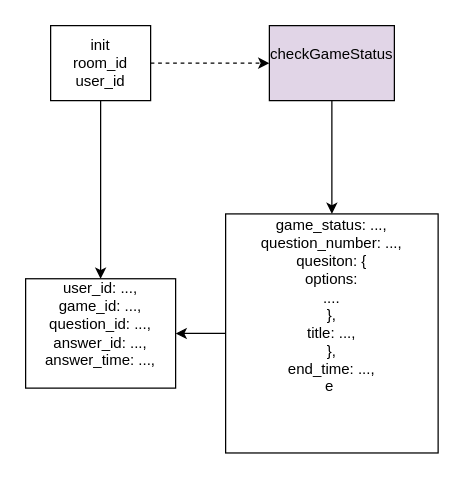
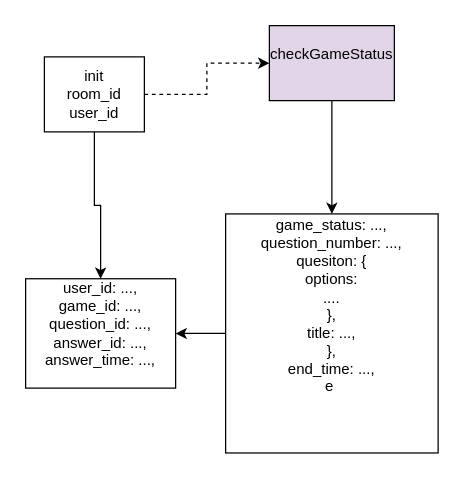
- <mxCell id="4" value="init&lt;br&gt;room_id&lt;div&gt;user_id&lt;/div&gt;" style="rounded=0;whiteSpace=wrap;html=1;" vertex="1" parent="1"><mxGeometry x="40" y="20" width="80" height="60" as="geometry" /></mxCell>
+ <mxCell id="4" value="init&lt;br&gt;room_id&lt;div&gt;user_id&lt;/div&gt;" style="rounded=0;whiteSpace=wrap;html=1;" vertex="1" parent="1"><mxGeometry x="35" y="45" width="80" height="60" as="geometry" /></mxCell>
